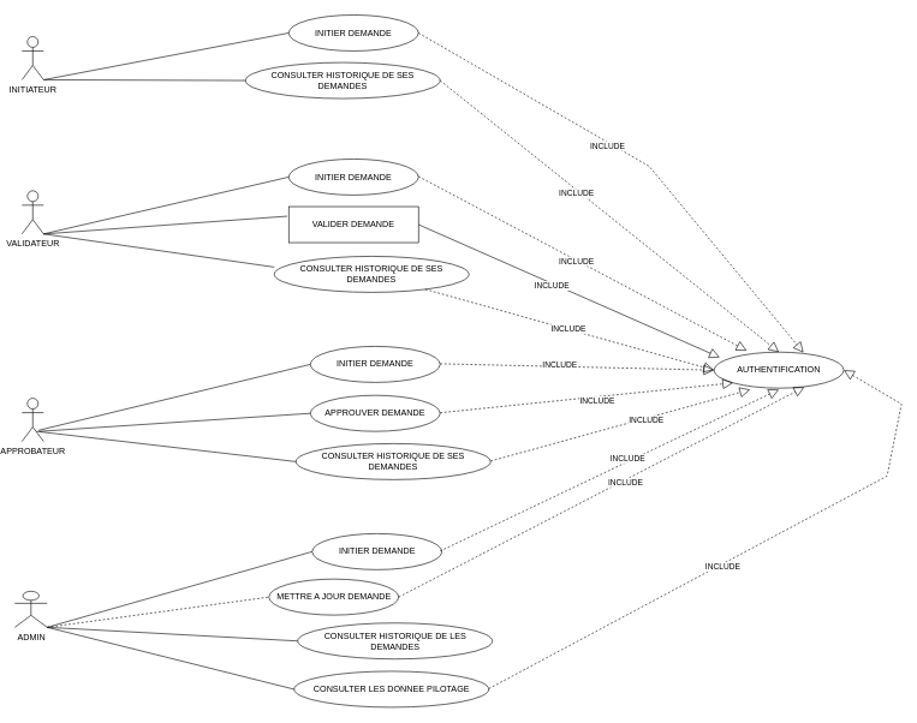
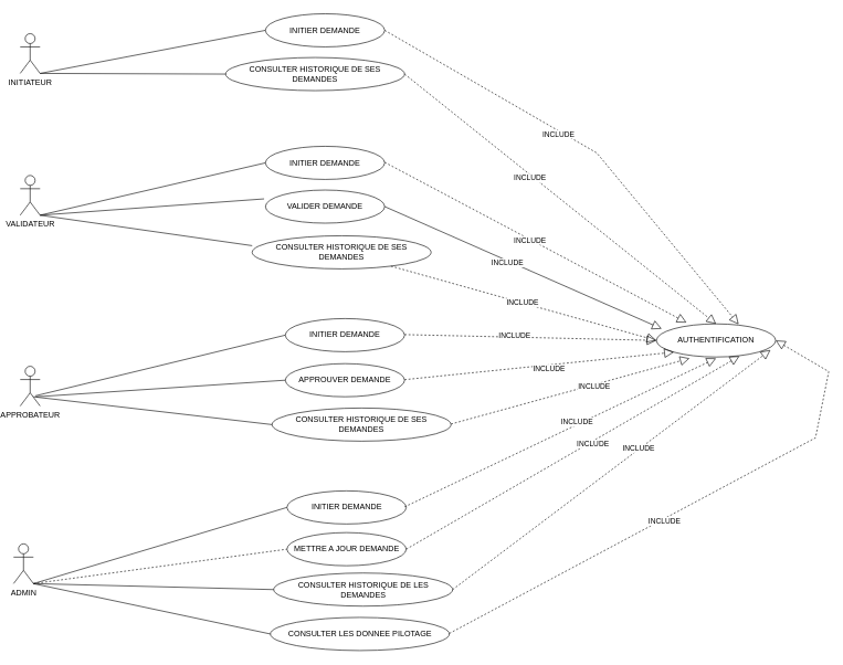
- <mxCell id="11" value="VALIDER DEMANDE" style="whiteSpace=wrap;html=1;rounded=0;" vertex="1" parent="1"><mxGeometry x="400" y="286" width="180" height="50" as="geometry" /></mxCell>
+ <mxCell id="11" value="VALIDER DEMANDE" style="ellipse;whiteSpace=wrap;html=1;" vertex="1" parent="1"><mxGeometry x="400" y="286" width="180" height="50" as="geometry" /></mxCell>
+ <mxCell id="39" value="" style="endArrow=block;dashed=1;endFill=0;endSize=12;html=1;rounded=0;exitX=1;exitY=0.5;exitDx=0;exitDy=0;entryX=0.956;entryY=0.787;entryDx=0;entryDy=0;entryPerimeter=0;" edge="1" parent="1" source="16" target="6"><mxGeometry width="160" relative="1" as="geometry"><mxPoint x="747" y="855" as="sourcePoint" /><mxPoint x="907" y="855" as="targetPoint" /></mxGeometry></mxCell>
+ <mxCell id="40" value="INCLUDE" style="edgeLabel;html=1;align=center;verticalAlign=middle;resizable=0;points=[];" vertex="1" connectable="0" parent="39"><mxGeometry x="0.171" y="2" relative="1" as="geometry"><mxPoint as="offset" /></mxGeometry></mxCell>
- <mxCell id="17" value="METTRE A JOUR DEMANDE" style="ellipse;whiteSpace=wrap;html=1;" vertex="1" parent="1"><mxGeometry x="372.5" y="803" width="180" height="50" as="geometry" /></mxCell>
+ <mxCell id="17" value="METTRE A JOUR DEMANDE" style="ellipse;whiteSpace=wrap;html=1;" vertex="1" parent="1"><mxGeometry x="432.5" y="803" width="180" height="50" as="geometry" /></mxCell>
- <mxCell id="5" value="ADMIN" style="shape=umlActor;verticalLabelPosition=bottom;verticalAlign=top;html=1;" vertex="1" parent="1"><mxGeometry x="20" y="820" width="45" height="50" as="geometry" /></mxCell>
+ <mxCell id="5" value="ADMIN" style="shape=umlActor;verticalLabelPosition=bottom;verticalAlign=top;html=1;" vertex="1" parent="1"><mxGeometry x="20" y="820" width="30" height="60" as="geometry" /></mxCell>
